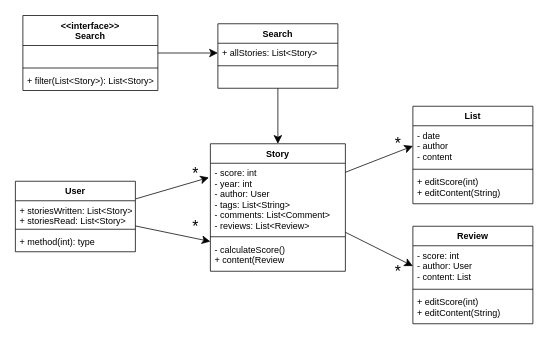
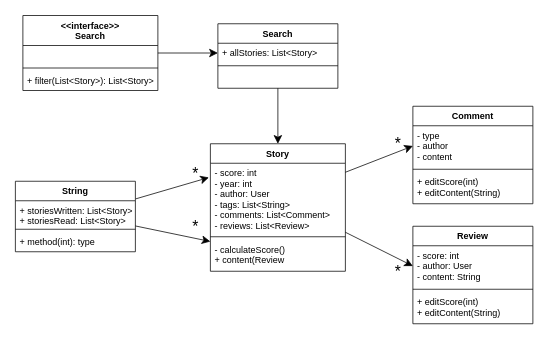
- <mxCell id="18" value="List" style="swimlane;fontStyle=1;align=center;verticalAlign=top;childLayout=stackLayout;horizontal=1;startSize=26;horizontalStack=0;resizeParent=1;resizeParentMax=0;resizeLast=0;collapsible=1;marginBottom=0;" vertex="1" parent="1"><mxGeometry x="550" y="141" width="160" height="130" as="geometry" /></mxCell>
+ <mxCell id="18" value="Comment" style="swimlane;fontStyle=1;align=center;verticalAlign=top;childLayout=stackLayout;horizontal=1;startSize=26;horizontalStack=0;resizeParent=1;resizeParentMax=0;resizeLast=0;collapsible=1;marginBottom=0;" vertex="1" parent="1"><mxGeometry x="550" y="141" width="160" height="130" as="geometry" /></mxCell>
- <mxCell id="19" value="- date&#10;- author&#10;- content" style="text;strokeColor=none;fillColor=none;align=left;verticalAlign=top;spacingLeft=4;spacingRight=4;overflow=hidden;rotatable=0;points=[[0,0.5],[1,0.5]];portConstraint=eastwest;" vertex="1" parent="18"><mxGeometry y="26" width="160" height="54" as="geometry" /></mxCell>
+ <mxCell id="19" value="- type&#10;- author&#10;- content" style="text;strokeColor=none;fillColor=none;align=left;verticalAlign=top;spacingLeft=4;spacingRight=4;overflow=hidden;rotatable=0;points=[[0,0.5],[1,0.5]];portConstraint=eastwest;" vertex="1" parent="18"><mxGeometry y="26" width="160" height="54" as="geometry" /></mxCell>
- <mxCell id="22" value="User" style="swimlane;fontStyle=1;align=center;verticalAlign=top;childLayout=stackLayout;horizontal=1;startSize=26;horizontalStack=0;resizeParent=1;resizeParentMax=0;resizeLast=0;collapsible=1;marginBottom=0;" vertex="1" parent="1"><mxGeometry x="20" y="241" width="160" height="94" as="geometry" /></mxCell>
+ <mxCell id="22" value="String" style="swimlane;fontStyle=1;align=center;verticalAlign=top;childLayout=stackLayout;horizontal=1;startSize=26;horizontalStack=0;resizeParent=1;resizeParentMax=0;resizeLast=0;collapsible=1;marginBottom=0;" vertex="1" parent="1"><mxGeometry x="20" y="241" width="160" height="94" as="geometry" /></mxCell>
- <mxCell id="15" value="- score: int&#10;- author: User&#10;- content: List" style="text;strokeColor=none;fillColor=none;align=left;verticalAlign=top;spacingLeft=4;spacingRight=4;overflow=hidden;rotatable=0;points=[[0,0.5],[1,0.5]];portConstraint=eastwest;" vertex="1" parent="14"><mxGeometry y="26" width="160" height="54" as="geometry" /></mxCell>
+ <mxCell id="15" value="- score: int&#10;- author: User&#10;- content: String" style="text;strokeColor=none;fillColor=none;align=left;verticalAlign=top;spacingLeft=4;spacingRight=4;overflow=hidden;rotatable=0;points=[[0,0.5],[1,0.5]];portConstraint=eastwest;" vertex="1" parent="14"><mxGeometry y="26" width="160" height="54" as="geometry" /></mxCell>
